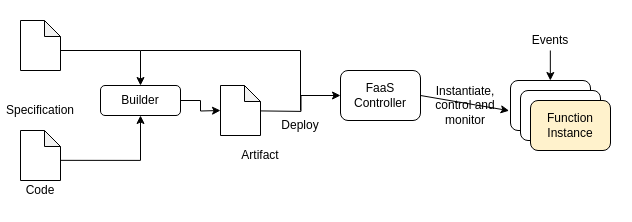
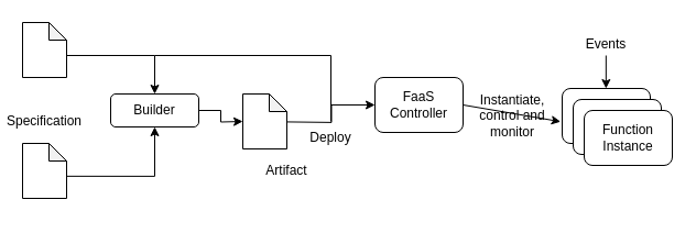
- <mxCell id="7" value="Function Instance" style="rounded=1;whiteSpace=wrap;html=1;fillColor=#fff2cc;" vertex="1" parent="1"><mxGeometry x="530" y="100" width="80" height="50" as="geometry" /></mxCell>
+ <mxCell id="7" value="Function Instance" style="rounded=1;whiteSpace=wrap;html=1;" vertex="1" parent="1"><mxGeometry x="530" y="100" width="80" height="50" as="geometry" /></mxCell>
- <mxCell id="16" value="Code" style="text;html=1;strokeColor=none;fillColor=none;align=center;verticalAlign=middle;whiteSpace=wrap;rounded=0;" vertex="1" parent="1"><mxGeometry x="20" y="180" width="40" height="20" as="geometry" /></mxCell>
